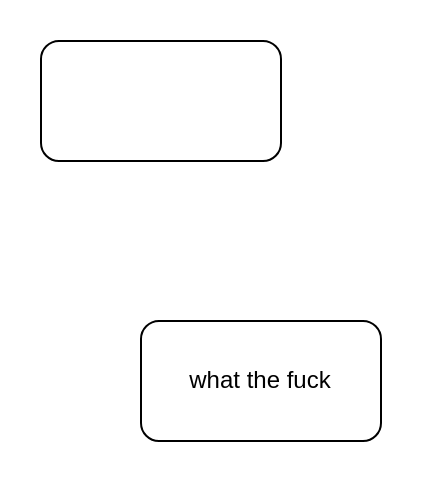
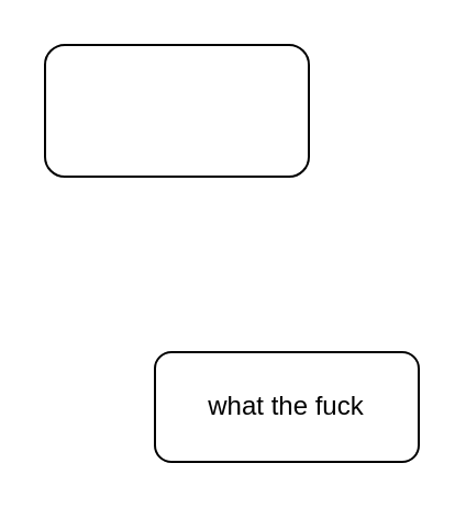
- <mxCell id="3" value="what the fuck" style="rounded=1;whiteSpace=wrap;html=1;" parent="1" vertex="1"><mxGeometry x="70" y="160" width="120" height="60" as="geometry" /></mxCell>
+ <mxCell id="3" value="what the fuck" style="rounded=1;whiteSpace=wrap;html=1;" parent="1" vertex="1"><mxGeometry x="70" y="160" width="120" height="50" as="geometry" /></mxCell>
